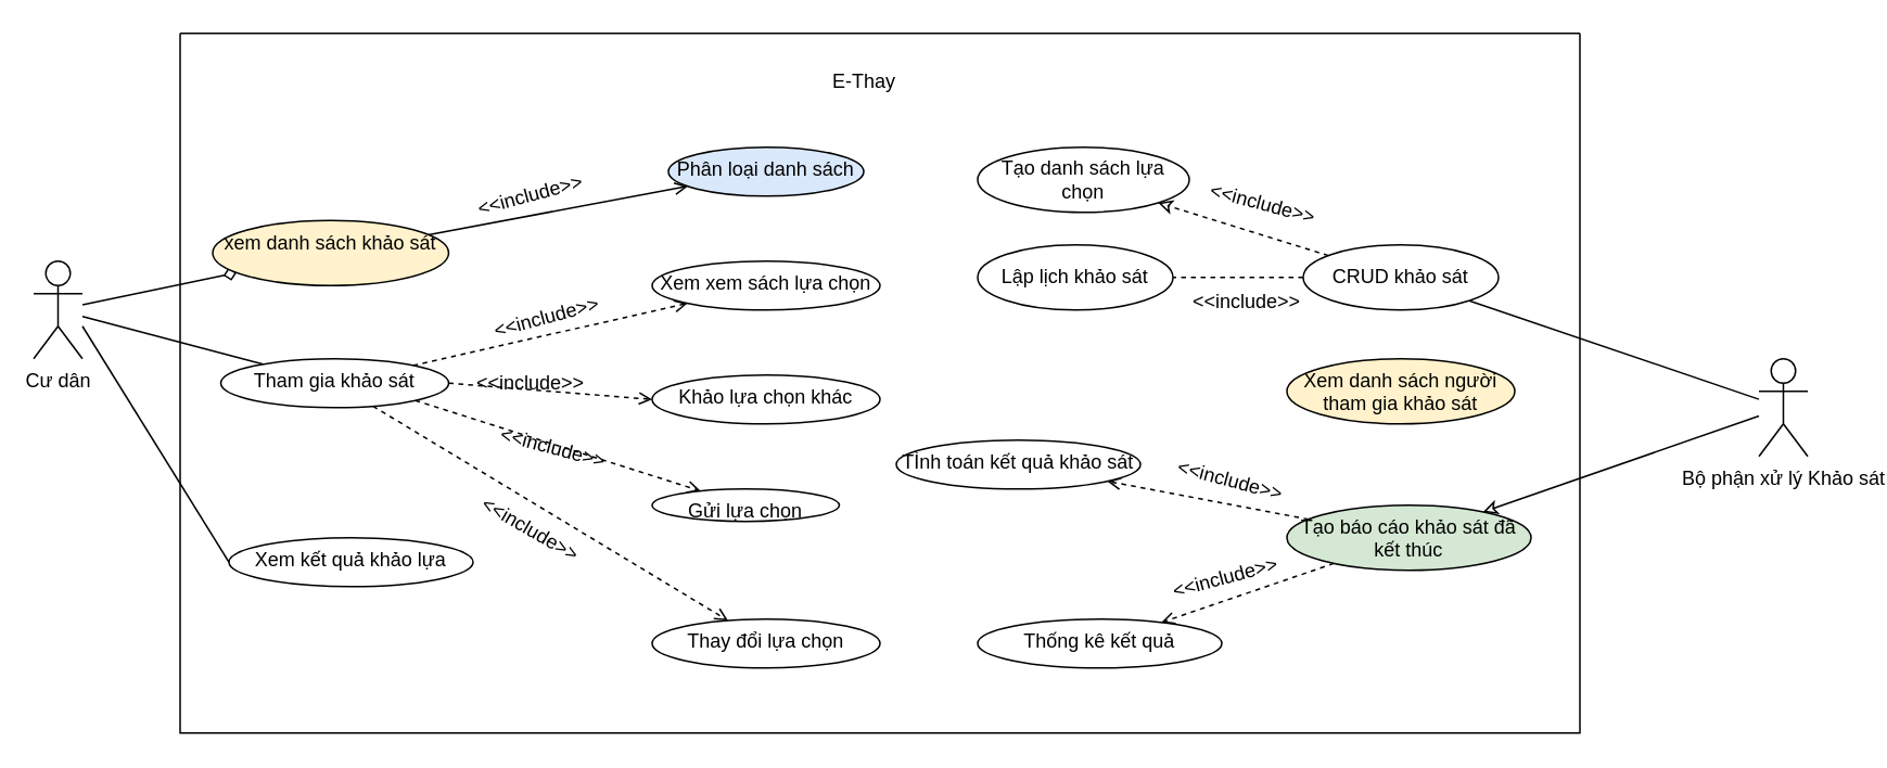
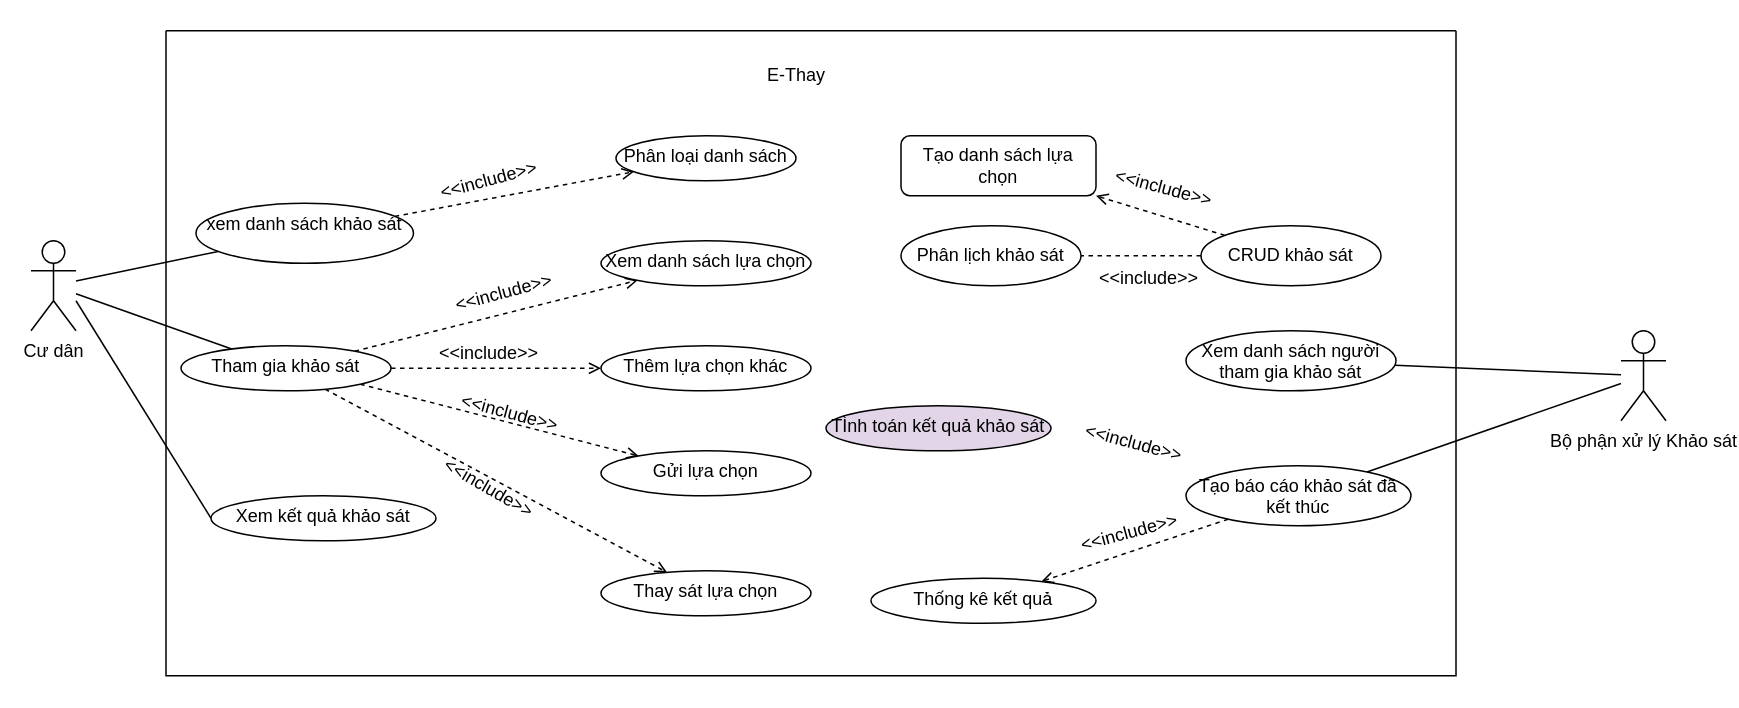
- <mxCell id="21" value="Phân loại danh sách" style="ellipse;whiteSpace=wrap;html=1;verticalAlign=top;fillColor=#dae8fc;" vertex="1" parent="1"><mxGeometry x="410" y="90" width="120" height="30" as="geometry" /></mxCell>
+ <mxCell id="21" value="Phân loại danh sách" style="ellipse;whiteSpace=wrap;html=1;verticalAlign=top;" vertex="1" parent="1"><mxGeometry x="410" y="90" width="120" height="30" as="geometry" /></mxCell>
- <mxCell id="35" value="Tạo danh sách lựa chọn" style="ellipse;whiteSpace=wrap;html=1;strokeColor=default;fontFamily=Helvetica;fontSize=12;fontColor=default;fillColor=default;" vertex="1" parent="1"><mxGeometry x="600" y="90" width="130" height="40" as="geometry" /></mxCell>
+ <mxCell id="35" value="Tạo danh sách lựa chọn" style="whiteSpace=wrap;html=1;strokeColor=default;fontFamily=Helvetica;fontSize=12;fontColor=default;fillColor=default;rounded=1;" vertex="1" parent="1"><mxGeometry x="600" y="90" width="130" height="40" as="geometry" /></mxCell>
- <mxCell id="13" value="" style="rounded=0;orthogonalLoop=1;jettySize=auto;html=1;fontFamily=Helvetica;fontSize=12;fontColor=default;dashed=0;endArrow=open;endFill=0;" edge="1" parent="1" source="14" target="21"><mxGeometry relative="1" as="geometry" /></mxCell>
+ <mxCell id="13" value="" style="rounded=0;orthogonalLoop=1;jettySize=auto;html=1;fontFamily=Helvetica;fontSize=12;fontColor=default;dashed=1;endArrow=open;endFill=0;" edge="1" parent="1" source="14" target="21"><mxGeometry relative="1" as="geometry" /></mxCell>
- <mxCell id="10" value="" style="edgeStyle=none;rounded=0;orthogonalLoop=1;jettySize=auto;html=1;fontFamily=Helvetica;fontSize=12;fontColor=default;endArrow=classic;endFill=0;dashed=1;" edge="1" parent="1" source="12" target="35"><mxGeometry relative="1" as="geometry" /></mxCell>
+ <mxCell id="10" value="" style="edgeStyle=none;rounded=0;orthogonalLoop=1;jettySize=auto;html=1;fontFamily=Helvetica;fontSize=12;fontColor=default;endArrow=open;endFill=0;dashed=1;" edge="1" parent="1" source="12" target="35"><mxGeometry relative="1" as="geometry" /></mxCell>
- <mxCell id="14" value="xem danh sách khảo sát" style="ellipse;whiteSpace=wrap;html=1;verticalAlign=top;fillColor=#fff2cc;" vertex="1" parent="1"><mxGeometry x="130" y="135" width="145" height="40" as="geometry" /></mxCell>
+ <mxCell id="14" value="xem danh sách khảo sát" style="ellipse;whiteSpace=wrap;html=1;verticalAlign=top;" vertex="1" parent="1"><mxGeometry x="130" y="135" width="145" height="40" as="geometry" /></mxCell>
- <mxCell id="2" value="" style="rounded=0;orthogonalLoop=1;jettySize=auto;html=1;fontFamily=Helvetica;fontSize=12;fontColor=default;endArrow=diamond;endFill=0;" edge="1" parent="1" source="5" target="14"><mxGeometry relative="1" as="geometry" /></mxCell>
+ <mxCell id="2" value="" style="rounded=0;orthogonalLoop=1;jettySize=auto;html=1;fontFamily=Helvetica;fontSize=12;fontColor=default;endArrow=none;endFill=0;" edge="1" parent="1" source="5" target="14"><mxGeometry relative="1" as="geometry" /></mxCell>
- <mxCell id="36" value="Lập lịch khảo sát" style="ellipse;whiteSpace=wrap;html=1;strokeColor=default;fontFamily=Helvetica;fontSize=12;fontColor=default;fillColor=default;" vertex="1" parent="1"><mxGeometry x="600" y="150" width="120" height="40" as="geometry" /></mxCell>
+ <mxCell id="36" value="Phân lịch khảo sát" style="ellipse;whiteSpace=wrap;html=1;strokeColor=default;fontFamily=Helvetica;fontSize=12;fontColor=default;fillColor=default;" vertex="1" parent="1"><mxGeometry x="600" y="150" width="120" height="40" as="geometry" /></mxCell>
- <mxCell id="22" value="Xem xem sách lựa chọn" style="ellipse;whiteSpace=wrap;html=1;verticalAlign=top;" vertex="1" parent="1"><mxGeometry x="400" y="160" width="140" height="30" as="geometry" /></mxCell>
+ <mxCell id="22" value="Xem danh sách lựa chọn" style="ellipse;whiteSpace=wrap;html=1;verticalAlign=top;" vertex="1" parent="1"><mxGeometry x="400" y="160" width="140" height="30" as="geometry" /></mxCell>
- <mxCell id="6" value="" style="edgeStyle=none;rounded=0;orthogonalLoop=1;jettySize=auto;html=1;fontFamily=Helvetica;fontSize=12;fontColor=default;endArrow=none;endFill=0;" edge="1" parent="1" source="9" target="12"><mxGeometry relative="1" as="geometry" /></mxCell>
- <mxCell id="19" value="Tham gia khảo sát" style="ellipse;whiteSpace=wrap;html=1;verticalAlign=top;" vertex="1" parent="1"><mxGeometry x="135" y="220" width="140" height="30" as="geometry" /></mxCell>
+ <mxCell id="19" value="Tham gia khảo sát" style="ellipse;whiteSpace=wrap;html=1;verticalAlign=top;" vertex="1" parent="1"><mxGeometry x="120" y="230" width="140" height="30" as="geometry" /></mxCell>
- <mxCell id="31" value="Xem danh sách người tham gia khảo sát" style="ellipse;whiteSpace=wrap;html=1;verticalAlign=top;fillColor=#fff2cc;" vertex="1" parent="1"><mxGeometry x="790" y="220" width="140" height="40" as="geometry" /></mxCell>
+ <mxCell id="31" value="Xem danh sách người tham gia khảo sát" style="ellipse;whiteSpace=wrap;html=1;verticalAlign=top;" vertex="1" parent="1"><mxGeometry x="790" y="220" width="140" height="40" as="geometry" /></mxCell>
- <mxCell id="23" value="Khảo lựa chọn khác" style="ellipse;whiteSpace=wrap;html=1;verticalAlign=top;" vertex="1" parent="1"><mxGeometry x="400" y="230" width="140" height="30" as="geometry" /></mxCell>
+ <mxCell id="23" value="Thêm lựa chọn khác" style="ellipse;whiteSpace=wrap;html=1;verticalAlign=top;" vertex="1" parent="1"><mxGeometry x="400" y="230" width="140" height="30" as="geometry" /></mxCell>
+ <mxCell id="7" value="" style="edgeStyle=none;rounded=0;orthogonalLoop=1;jettySize=auto;html=1;fontFamily=Helvetica;fontSize=12;fontColor=default;endArrow=none;endFill=0;" edge="1" parent="1" source="9" target="31"><mxGeometry relative="1" as="geometry" /></mxCell>
- <mxCell id="39" value="TÌnh toán kết quả khảo sát" style="ellipse;whiteSpace=wrap;html=1;verticalAlign=top;" vertex="1" parent="37"><mxGeometry x="440" y="250" width="150" height="30" as="geometry" /></mxCell>
+ <mxCell id="39" value="TÌnh toán kết quả khảo sát" style="ellipse;whiteSpace=wrap;html=1;verticalAlign=top;fillColor=#e1d5e7;" vertex="1" parent="37"><mxGeometry x="440" y="250" width="150" height="30" as="geometry" /></mxCell>
- <mxCell id="33" value="" style="edgeStyle=none;rounded=0;orthogonalLoop=1;jettySize=auto;html=1;dashed=1;fontFamily=Helvetica;fontSize=12;fontColor=default;startArrow=none;startFill=0;endArrow=open;endFill=0;" edge="1" parent="1" source="34" target="39"><mxGeometry relative="1" as="geometry" /></mxCell>
- <mxCell id="24" value="Gửi lựa chọn" style="ellipse;whiteSpace=wrap;html=1;verticalAlign=top;" vertex="1" parent="1"><mxGeometry x="400" y="300" width="115" height="20" as="geometry" /></mxCell>
+ <mxCell id="24" value="Gửi lựa chọn" style="ellipse;whiteSpace=wrap;html=1;verticalAlign=top;" vertex="1" parent="1"><mxGeometry x="400" y="300" width="140" height="30" as="geometry" /></mxCell>
- <mxCell id="8" value="" style="edgeStyle=none;rounded=0;orthogonalLoop=1;jettySize=auto;html=1;fontFamily=Helvetica;fontSize=12;fontColor=default;endArrow=classic;endFill=0;" edge="1" parent="1" source="9" target="34"><mxGeometry relative="1" as="geometry" /></mxCell>
+ <mxCell id="8" value="" style="edgeStyle=none;rounded=0;orthogonalLoop=1;jettySize=auto;html=1;fontFamily=Helvetica;fontSize=12;fontColor=default;endArrow=none;endFill=0;" edge="1" parent="1" source="9" target="34"><mxGeometry relative="1" as="geometry" /></mxCell>
- <mxCell id="34" value="Tạo báo cáo khảo sát đã kết thúc" style="ellipse;whiteSpace=wrap;html=1;verticalAlign=top;fillColor=#d5e8d4;" vertex="1" parent="1"><mxGeometry x="790" y="310" width="150" height="40" as="geometry" /></mxCell>
+ <mxCell id="34" value="Tạo báo cáo khảo sát đã kết thúc" style="ellipse;whiteSpace=wrap;html=1;verticalAlign=top;" vertex="1" parent="1"><mxGeometry x="790" y="310" width="150" height="40" as="geometry" /></mxCell>
- <mxCell id="20" value="Xem kết quả khảo lựa" style="ellipse;whiteSpace=wrap;html=1;verticalAlign=top;" vertex="1" parent="1"><mxGeometry x="140" y="330" width="150" height="30" as="geometry" /></mxCell>
+ <mxCell id="20" value="Xem kết quả khảo sát" style="ellipse;whiteSpace=wrap;html=1;verticalAlign=top;" vertex="1" parent="1"><mxGeometry x="140" y="330" width="150" height="30" as="geometry" /></mxCell>
- <mxCell id="25" value="Thay đổi lựa chọn" style="ellipse;whiteSpace=wrap;html=1;verticalAlign=top;" vertex="1" parent="1"><mxGeometry x="400" y="380" width="140" height="30" as="geometry" /></mxCell>
+ <mxCell id="25" value="Thay sát lựa chọn" style="ellipse;whiteSpace=wrap;html=1;verticalAlign=top;" vertex="1" parent="1"><mxGeometry x="400" y="380" width="140" height="30" as="geometry" /></mxCell>
- <mxCell id="38" value="Thống kê kết quả" style="ellipse;whiteSpace=wrap;html=1;verticalAlign=top;" vertex="1" parent="37"><mxGeometry x="490" y="360" width="150" height="30" as="geometry" /></mxCell>
+ <mxCell id="38" value="Thống kê kết quả" style="ellipse;whiteSpace=wrap;html=1;verticalAlign=top;" vertex="1" parent="37"><mxGeometry x="470" y="365" width="150" height="30" as="geometry" /></mxCell>
